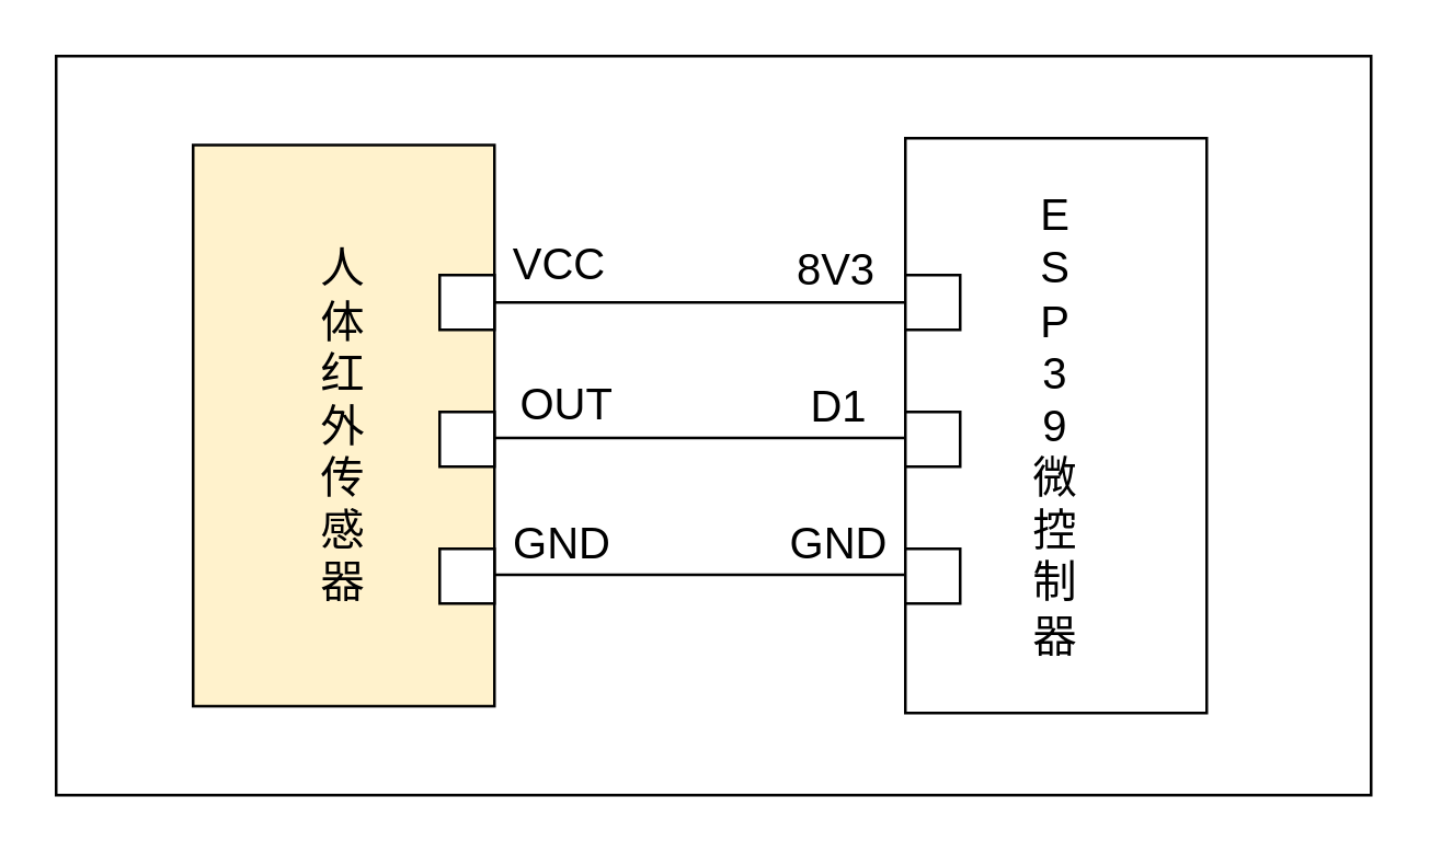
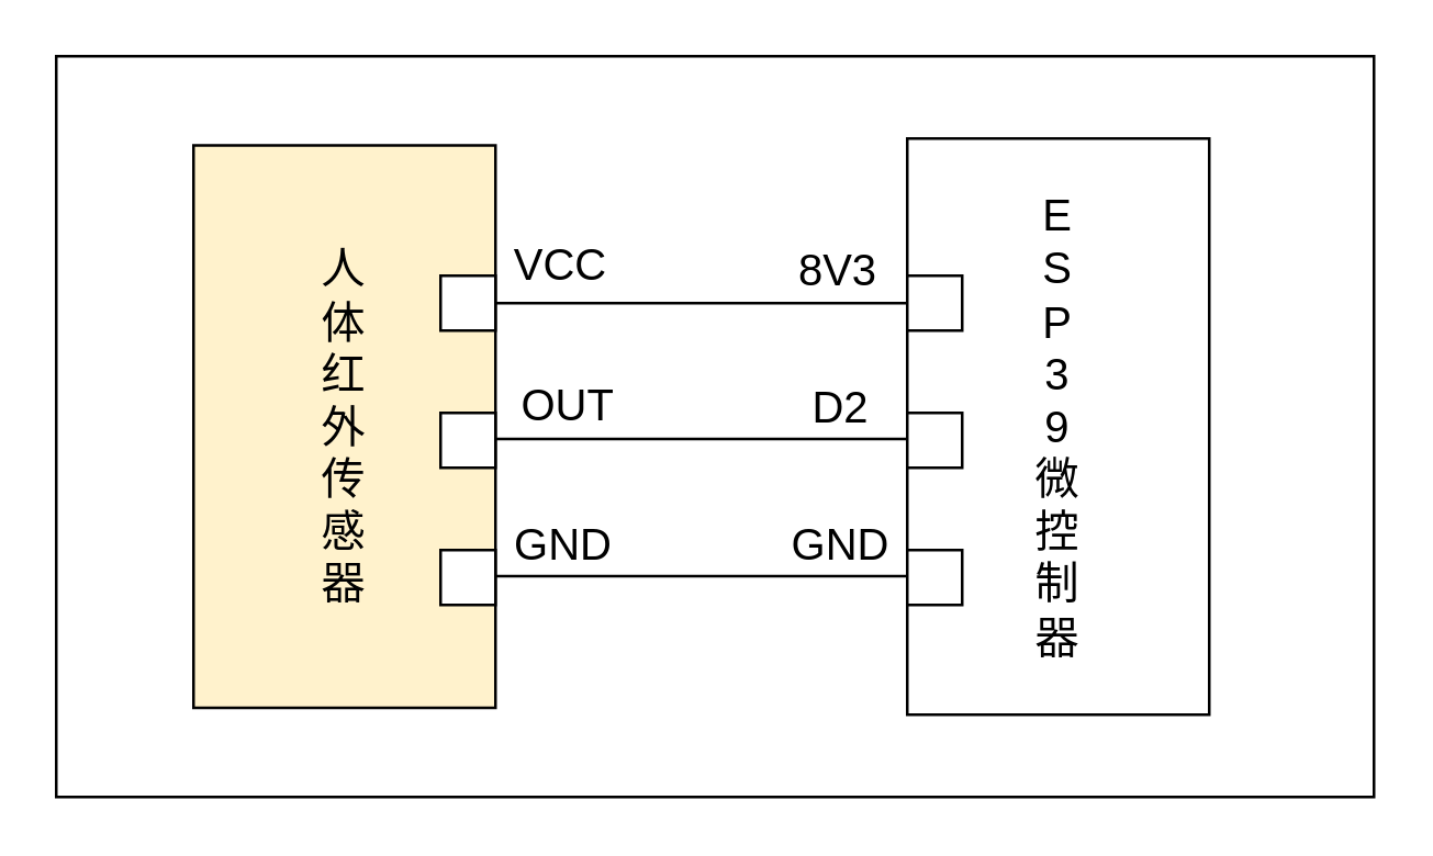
- <mxCell id="18" value="&lt;font style=&quot;font-size: 16px;&quot;&gt;D1&lt;/font&gt;" style="text;html=1;align=center;verticalAlign=middle;whiteSpace=wrap;rounded=0;" vertex="1" parent="1"><mxGeometry x="276" y="133" width="60" height="30" as="geometry" /></mxCell>
+ <mxCell id="18" value="&lt;font style=&quot;font-size: 16px;&quot;&gt;D2&lt;/font&gt;" style="text;html=1;align=center;verticalAlign=middle;whiteSpace=wrap;rounded=0;" vertex="1" parent="1"><mxGeometry x="276" y="133" width="60" height="30" as="geometry" /></mxCell>
